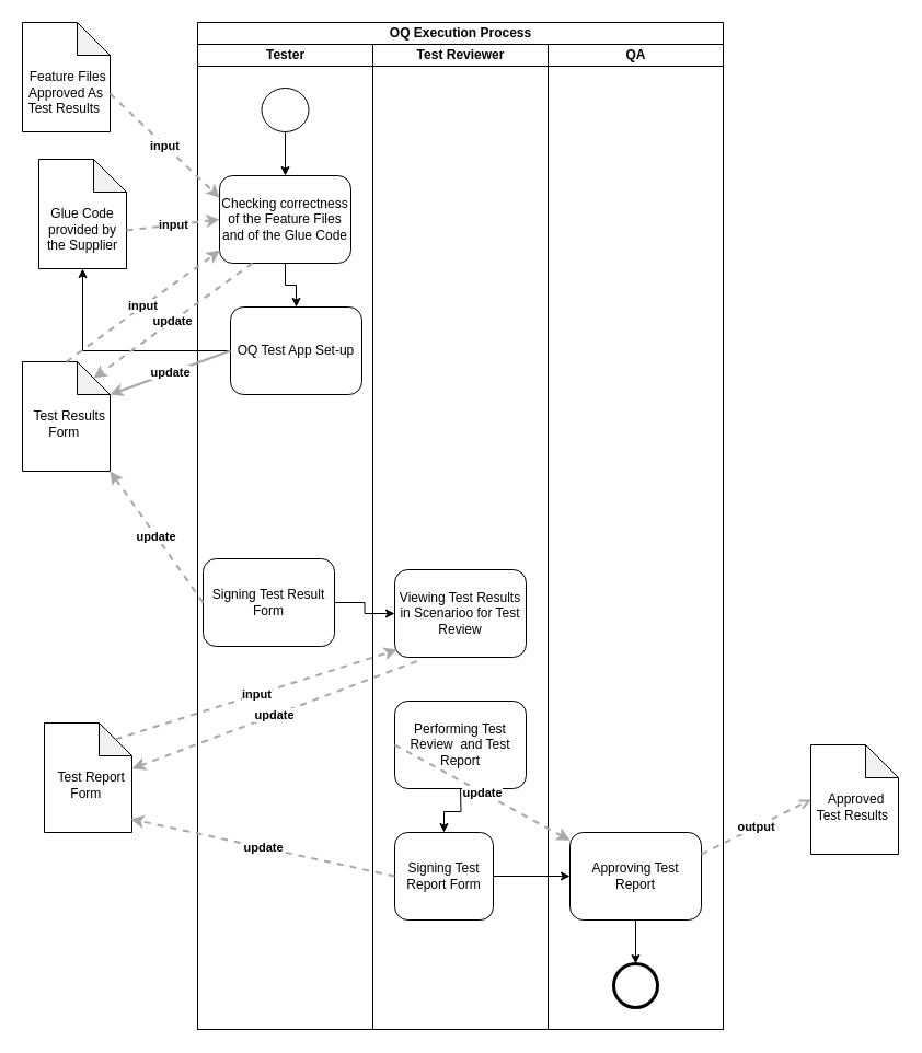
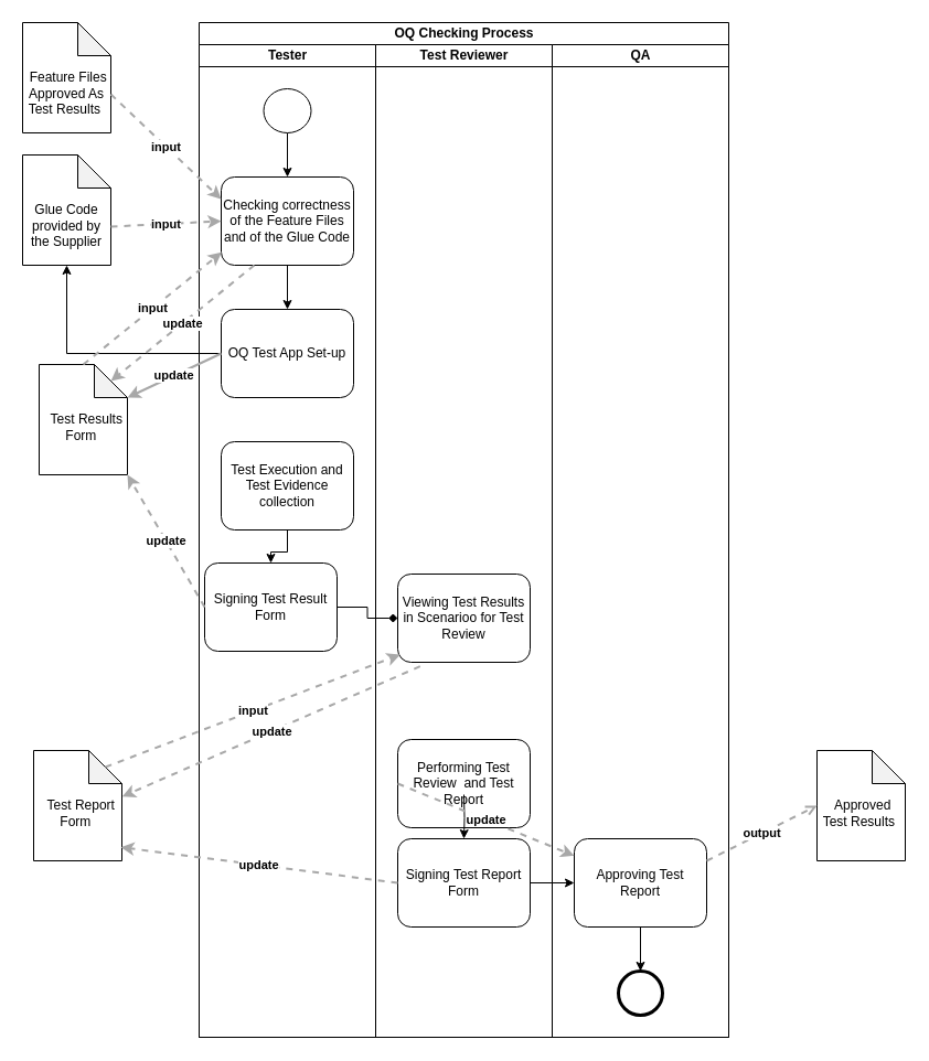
- <mxCell id="4" value="OQ Execution Process" style="swimlane;html=1;childLayout=stackLayout;resizeParent=1;resizeParentMax=0;startSize=20;" parent="1" vertex="1"><mxGeometry x="180" y="20" width="480" height="920" as="geometry" /></mxCell>
+ <mxCell id="4" value="OQ Checking Process" style="swimlane;html=1;childLayout=stackLayout;resizeParent=1;resizeParentMax=0;startSize=20;" parent="1" vertex="1"><mxGeometry x="180" y="20" width="480" height="920" as="geometry" /></mxCell>
- <mxCell id="3" value="&lt;br&gt;&lt;br&gt;Glue Code provided by the Supplier" style="shape=note;whiteSpace=wrap;html=1;backgroundOutline=1;darkOpacity=0.05;" parent="1" vertex="1"><mxGeometry x="35" y="145" width="80" height="100" as="geometry" /></mxCell>
+ <mxCell id="3" value="&lt;br&gt;&lt;br&gt;Glue Code provided by the Supplier" style="shape=note;whiteSpace=wrap;html=1;backgroundOutline=1;darkOpacity=0.05;" parent="1" vertex="1"><mxGeometry x="20" y="140" width="80" height="100" as="geometry" /></mxCell>
- <mxCell id="8" value="OQ Test App Set-up" style="shape=ext;rounded=1;html=1;whiteSpace=wrap;" parent="5" vertex="1"><mxGeometry x="30" y="240" width="120" height="80" as="geometry" /></mxCell>
+ <mxCell id="8" value="OQ Test App Set-up" style="shape=ext;rounded=1;html=1;whiteSpace=wrap;" parent="5" vertex="1"><mxGeometry x="20" y="240" width="120" height="80" as="geometry" /></mxCell>
- <mxCell id="30" value="&lt;br&gt;&amp;nbsp; Test Results&lt;br&gt;Form&amp;nbsp;" style="shape=note;whiteSpace=wrap;html=1;backgroundOutline=1;darkOpacity=0.05;" vertex="1" parent="1"><mxGeometry x="20" y="330" width="80" height="100" as="geometry" /></mxCell>
+ <mxCell id="30" value="&lt;br&gt;&amp;nbsp; Test Results&lt;br&gt;Form&amp;nbsp;" style="shape=note;whiteSpace=wrap;html=1;backgroundOutline=1;darkOpacity=0.05;" vertex="1" parent="1"><mxGeometry x="35" y="330" width="80" height="100" as="geometry" /></mxCell>
+ <mxCell id="14" value="Test Execution and Test Evidence collection" style="shape=ext;rounded=1;html=1;whiteSpace=wrap;" parent="5" vertex="1"><mxGeometry x="20" y="360" width="120" height="80" as="geometry" /></mxCell>
+ <mxCell id="13" style="edgeStyle=orthogonalEdgeStyle;rounded=0;orthogonalLoop=1;jettySize=auto;html=1;entryX=0.5;entryY=0;entryDx=0;entryDy=0;" parent="5" source="14" target="9" edge="1"><mxGeometry relative="1" as="geometry" /></mxCell>
- <mxCell id="25" style="edgeStyle=orthogonalEdgeStyle;rounded=0;orthogonalLoop=1;jettySize=auto;html=1;entryX=0;entryY=0.5;entryDx=0;entryDy=0;" parent="4" source="9" target="16" edge="1"><mxGeometry relative="1" as="geometry" /></mxCell>
+ <mxCell id="25" style="edgeStyle=orthogonalEdgeStyle;rounded=0;orthogonalLoop=1;jettySize=auto;html=1;entryX=0;entryY=0.5;entryDx=0;entryDy=0;endArrow=diamond;" parent="4" source="9" target="16" edge="1"><mxGeometry relative="1" as="geometry" /></mxCell>
- <mxCell id="17" value="Performing Test Review&amp;nbsp; and Test Report" style="shape=ext;rounded=1;html=1;whiteSpace=wrap;" parent="15" vertex="1"><mxGeometry x="20" y="600" width="120" height="80" as="geometry" /></mxCell>
+ <mxCell id="17" value="Performing Test Review&amp;nbsp; and Test Report" style="shape=ext;rounded=1;html=1;whiteSpace=wrap;" parent="15" vertex="1"><mxGeometry x="20" y="630" width="120" height="80" as="geometry" /></mxCell>
- <mxCell id="35" value="&lt;br&gt;&amp;nbsp; Test Report&lt;br&gt;Form&amp;nbsp;" style="shape=note;whiteSpace=wrap;html=1;backgroundOutline=1;darkOpacity=0.05;" vertex="1" parent="1"><mxGeometry x="40" y="660" width="80" height="100" as="geometry" /></mxCell>
+ <mxCell id="35" value="&lt;br&gt;&amp;nbsp; Test Report&lt;br&gt;Form&amp;nbsp;" style="shape=note;whiteSpace=wrap;html=1;backgroundOutline=1;darkOpacity=0.05;" vertex="1" parent="1"><mxGeometry x="30" y="680" width="80" height="100" as="geometry" /></mxCell>
- <mxCell id="18" value="Signing Test Report Form" style="shape=ext;rounded=1;html=1;whiteSpace=wrap;" parent="15" vertex="1"><mxGeometry x="20" y="720" width="90" height="80" as="geometry" /></mxCell>
+ <mxCell id="18" value="Signing Test Report Form" style="shape=ext;rounded=1;html=1;whiteSpace=wrap;" parent="15" vertex="1"><mxGeometry x="20" y="720" width="120" height="80" as="geometry" /></mxCell>
